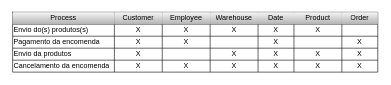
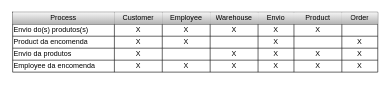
- <mxCell id="8" value="Date" style="shape=partialRectangle;html=1;whiteSpace=wrap;connectable=0;fillColor=#f5f5f5;top=0;left=0;bottom=0;right=0;overflow=hidden;gradientColor=#b3b3b3;strokeColor=#666666;" parent="3" vertex="1"><mxGeometry x="410" width="60" height="20" as="geometry"><mxRectangle width="60" height="20" as="alternateBounds" /></mxGeometry></mxCell>
+ <mxCell id="8" value="Envio" style="shape=partialRectangle;html=1;whiteSpace=wrap;connectable=0;fillColor=#f5f5f5;top=0;left=0;bottom=0;right=0;overflow=hidden;gradientColor=#b3b3b3;strokeColor=#666666;" parent="3" vertex="1"><mxGeometry x="410" width="60" height="20" as="geometry"><mxRectangle width="60" height="20" as="alternateBounds" /></mxGeometry></mxCell>
- <mxCell id="20" value="Pagamento da encomenda" style="shape=partialRectangle;html=1;whiteSpace=wrap;connectable=0;fillColor=none;top=0;left=0;bottom=0;right=0;overflow=hidden;align=left;" parent="19" vertex="1"><mxGeometry width="170" height="20" as="geometry"><mxRectangle width="170" height="20" as="alternateBounds" /></mxGeometry></mxCell>
+ <mxCell id="20" value="Product da encomenda" style="shape=partialRectangle;html=1;whiteSpace=wrap;connectable=0;fillColor=none;top=0;left=0;bottom=0;right=0;overflow=hidden;align=left;" parent="19" vertex="1"><mxGeometry width="170" height="20" as="geometry"><mxRectangle width="170" height="20" as="alternateBounds" /></mxGeometry></mxCell>
- <mxCell id="36" value="Cancelamento da encomenda" style="shape=partialRectangle;html=1;whiteSpace=wrap;connectable=0;fillColor=none;top=0;left=0;bottom=0;right=0;overflow=hidden;align=left;" parent="35" vertex="1"><mxGeometry width="170" height="20" as="geometry"><mxRectangle width="170" height="20" as="alternateBounds" /></mxGeometry></mxCell>
+ <mxCell id="36" value="Employee da encomenda" style="shape=partialRectangle;html=1;whiteSpace=wrap;connectable=0;fillColor=none;top=0;left=0;bottom=0;right=0;overflow=hidden;align=left;" parent="35" vertex="1"><mxGeometry width="170" height="20" as="geometry"><mxRectangle width="170" height="20" as="alternateBounds" /></mxGeometry></mxCell>
